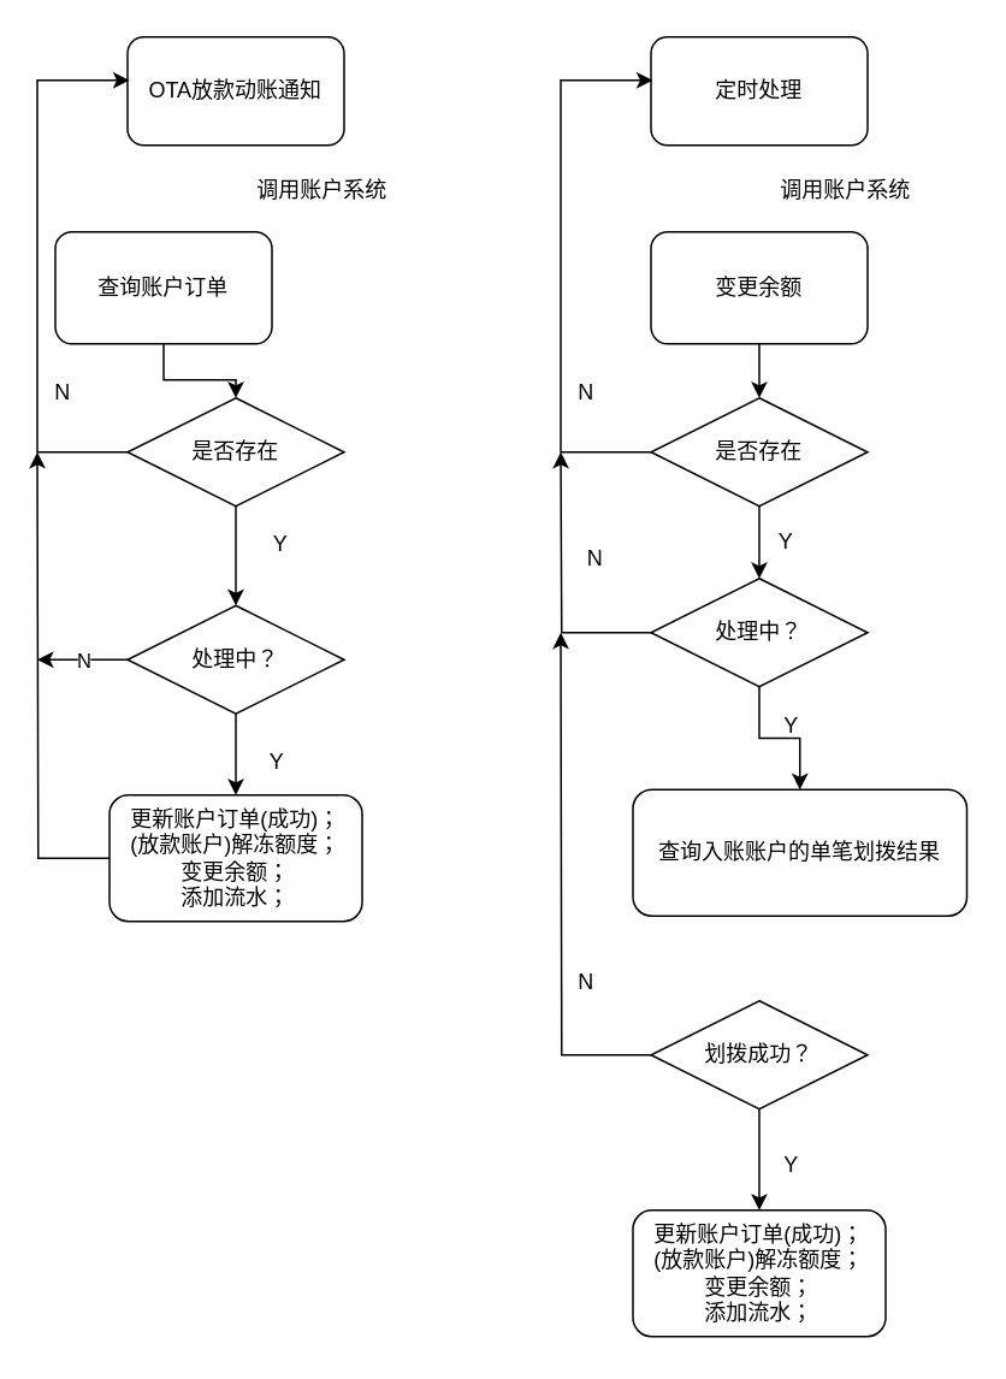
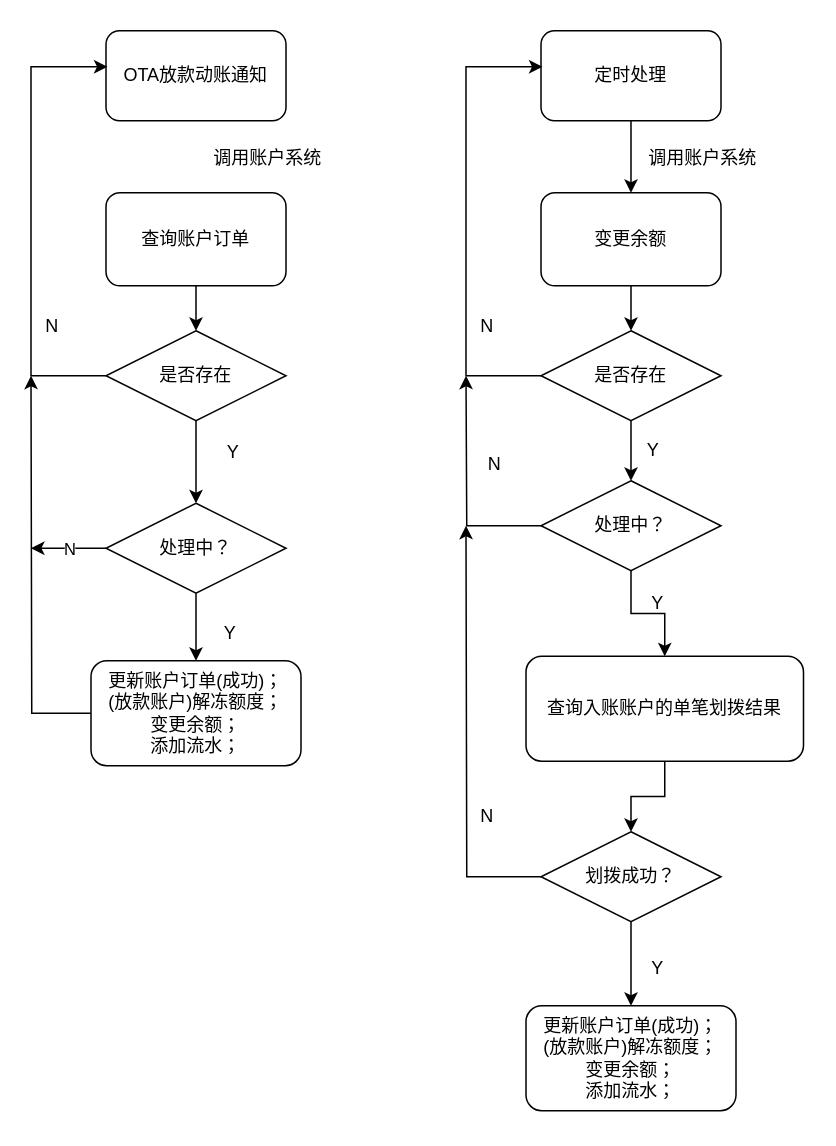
+ <mxCell id="13" style="edgeStyle=orthogonalEdgeStyle;rounded=0;orthogonalLoop=1;jettySize=auto;html=1;exitX=0.5;exitY=1;exitDx=0;exitDy=0;entryX=0.5;entryY=0;entryDx=0;entryDy=0;" edge="1" parent="1" source="14" target="17"><mxGeometry relative="1" as="geometry" /></mxCell>
- <mxCell id="5" value="查询账户订单" style="rounded=1;whiteSpace=wrap;html=1;" vertex="1" parent="1"><mxGeometry x="30" y="128" width="120" height="62" as="geometry" /></mxCell>
+ <mxCell id="5" value="查询账户订单" style="rounded=1;whiteSpace=wrap;html=1;" vertex="1" parent="1"><mxGeometry x="70" y="128" width="120" height="62" as="geometry" /></mxCell>
+ <mxCell id="31" style="edgeStyle=orthogonalEdgeStyle;rounded=0;orthogonalLoop=1;jettySize=auto;html=1;exitX=0.5;exitY=1;exitDx=0;exitDy=0;entryX=0.5;entryY=0;entryDx=0;entryDy=0;" edge="1" parent="1" source="32" target="36"><mxGeometry relative="1" as="geometry" /></mxCell>
